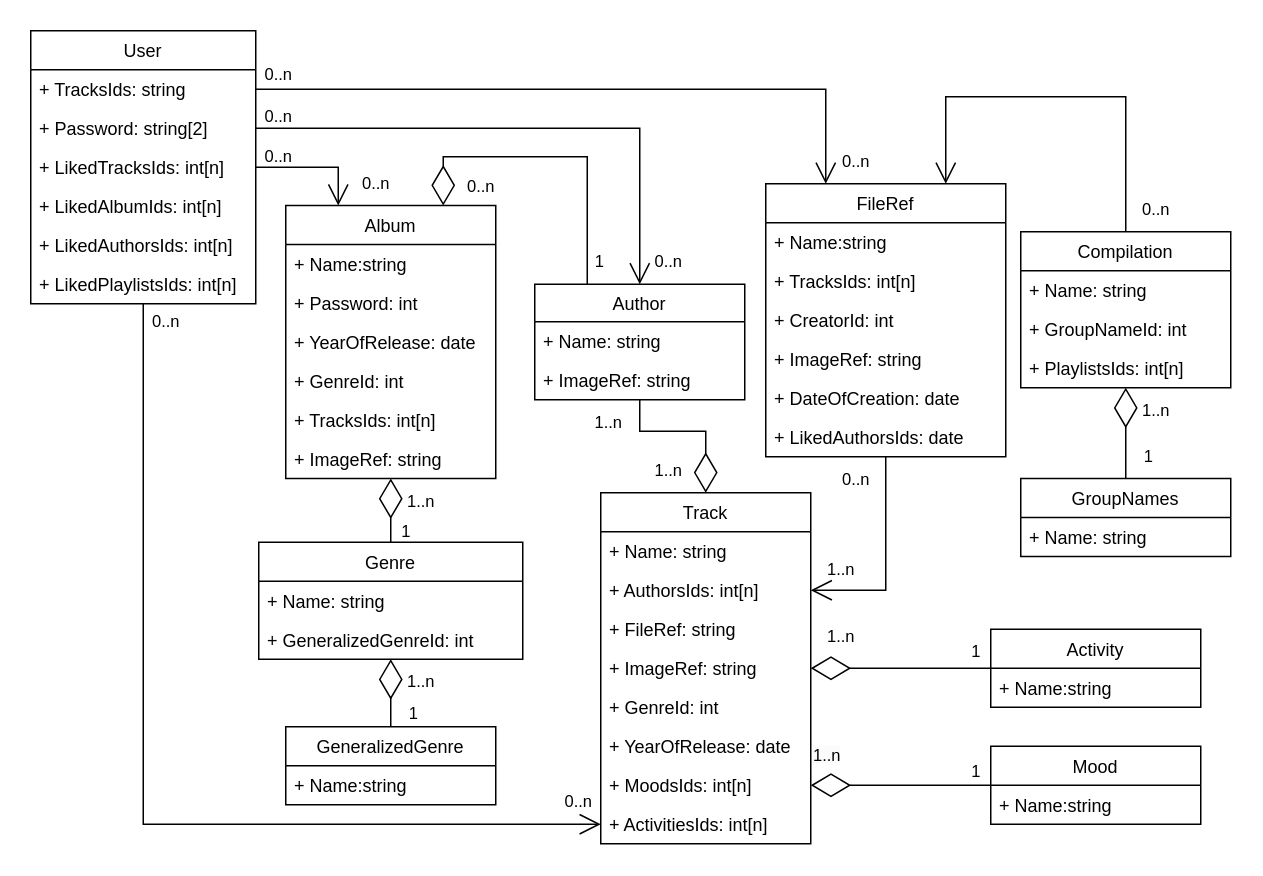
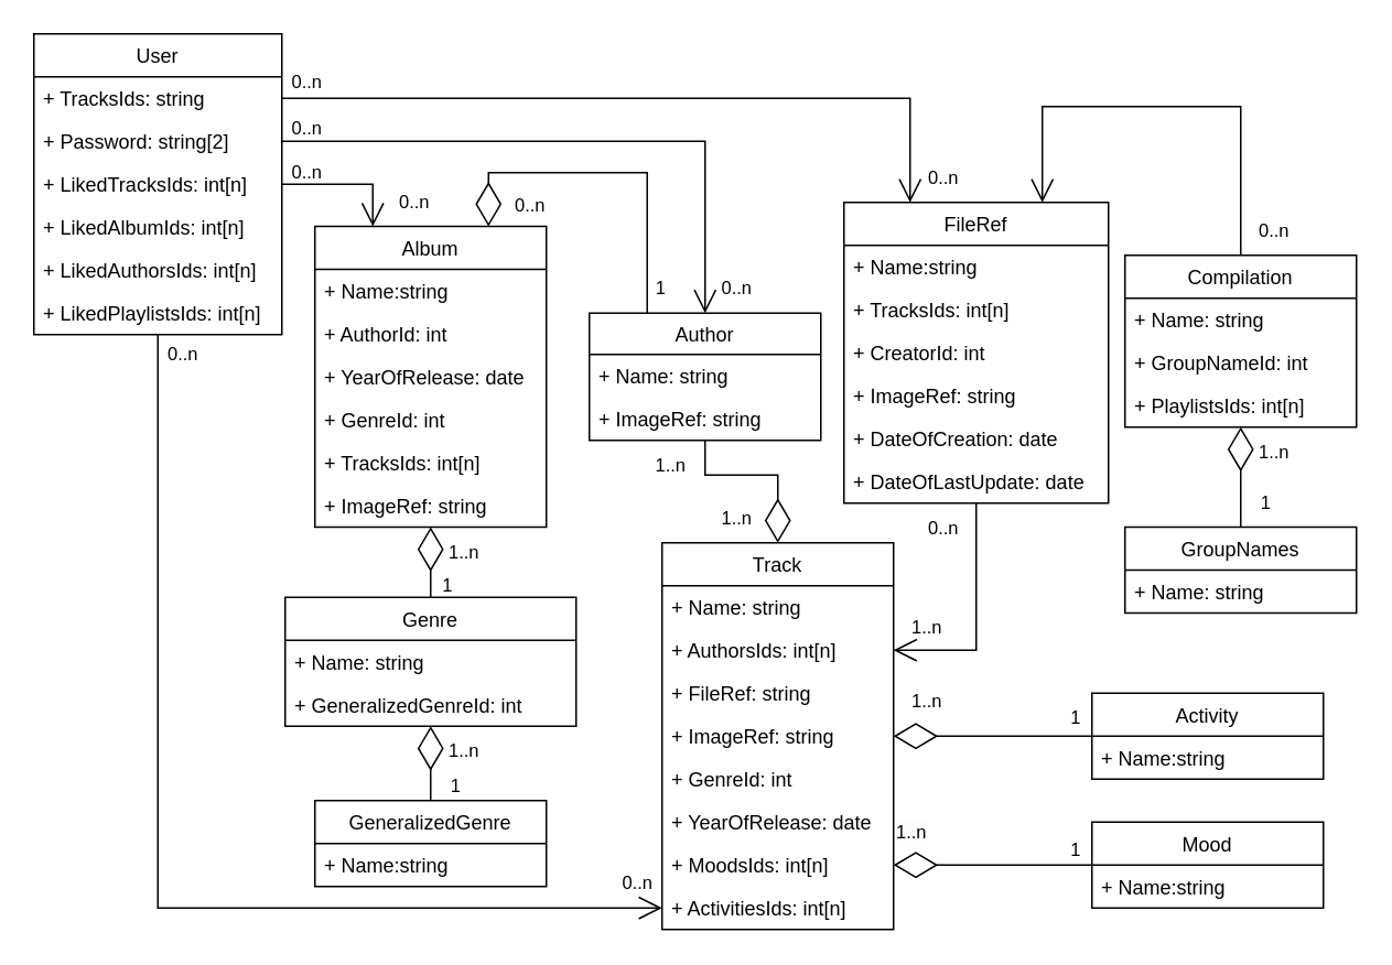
- <mxCell id="29" value="+ Password: int" style="text;strokeColor=none;fillColor=none;align=left;verticalAlign=top;spacingLeft=4;spacingRight=4;overflow=hidden;rotatable=0;points=[[0,0.5],[1,0.5]];portConstraint=eastwest;" vertex="1" parent="27"><mxGeometry y="52" width="140" height="26" as="geometry" /></mxCell>
+ <mxCell id="29" value="+ AuthorId: int" style="text;strokeColor=none;fillColor=none;align=left;verticalAlign=top;spacingLeft=4;spacingRight=4;overflow=hidden;rotatable=0;points=[[0,0.5],[1,0.5]];portConstraint=eastwest;" vertex="1" parent="27"><mxGeometry y="52" width="140" height="26" as="geometry" /></mxCell>
- <mxCell id="26" value="+ LikedAuthorsIds: date" style="text;strokeColor=none;fillColor=none;align=left;verticalAlign=top;spacingLeft=4;spacingRight=4;overflow=hidden;rotatable=0;points=[[0,0.5],[1,0.5]];portConstraint=eastwest;" vertex="1" parent="20"><mxGeometry y="156" width="160" height="26" as="geometry" /></mxCell>
+ <mxCell id="26" value="+ DateOfLastUpdate: date" style="text;strokeColor=none;fillColor=none;align=left;verticalAlign=top;spacingLeft=4;spacingRight=4;overflow=hidden;rotatable=0;points=[[0,0.5],[1,0.5]];portConstraint=eastwest;" vertex="1" parent="20"><mxGeometry y="156" width="160" height="26" as="geometry" /></mxCell>
